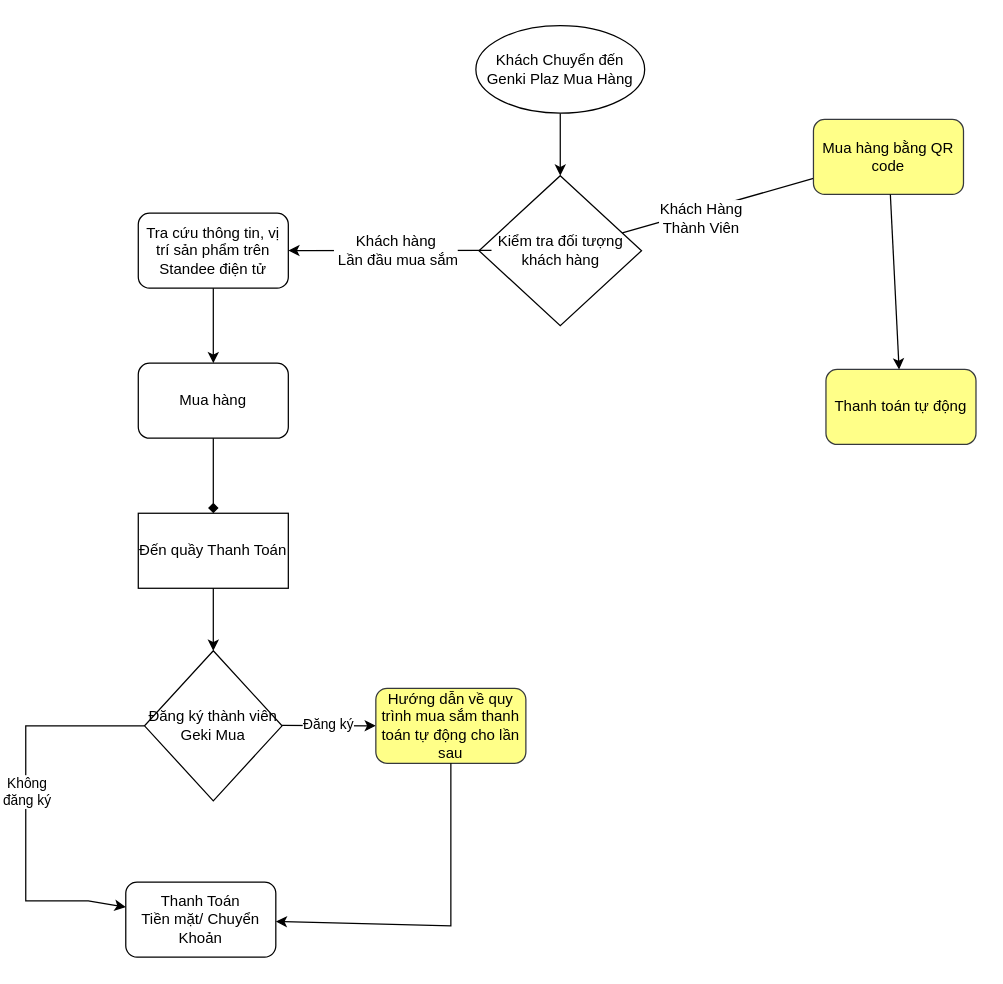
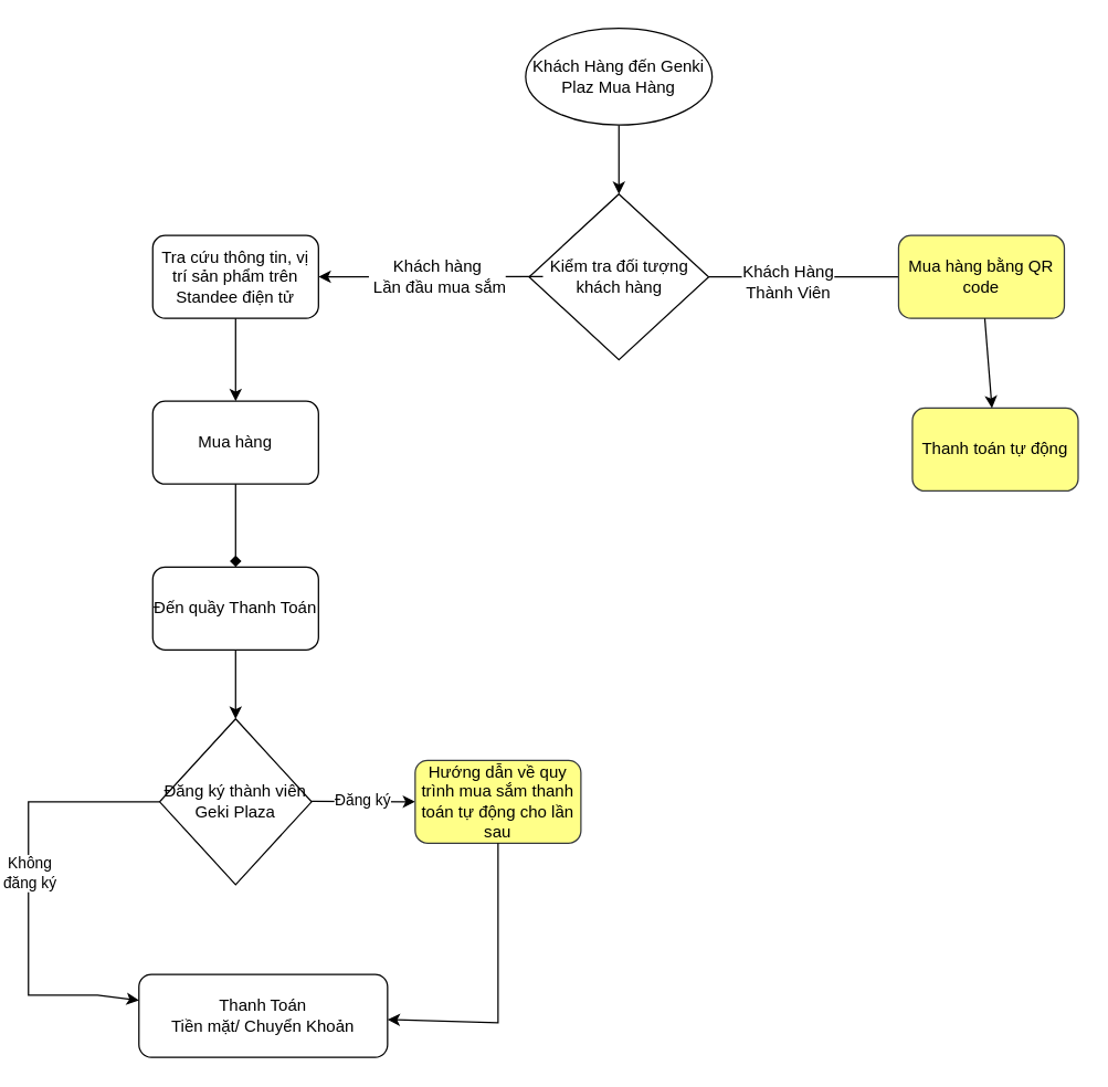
- <mxCell id="3" value="Khách Chuyển đến Genki Plaz Mua Hàng" style="ellipse;whiteSpace=wrap;html=1;fontSize=12;" vertex="1" parent="1"><mxGeometry x="380" y="20" width="135" height="70" as="geometry" /></mxCell>
+ <mxCell id="3" value="Khách Hàng đến Genki Plaz Mua Hàng" style="ellipse;whiteSpace=wrap;html=1;fontSize=12;" vertex="1" parent="1"><mxGeometry x="380" y="20" width="135" height="70" as="geometry" /></mxCell>
- <mxCell id="24" value="Mua hàng bằng QR code" style="rounded=1;whiteSpace=wrap;html=1;fontSize=12;fillColor=#ffff88;strokeColor=#36393d;" vertex="1" parent="1"><mxGeometry x="650" y="95" width="120" height="60" as="geometry" /></mxCell>
+ <mxCell id="24" value="Mua hàng bằng QR code" style="rounded=1;whiteSpace=wrap;html=1;fontSize=12;fillColor=#ffff88;strokeColor=#36393d;" vertex="1" parent="1"><mxGeometry x="650" y="170" width="120" height="60" as="geometry" /></mxCell>
- <mxCell id="11" value="Đến quầy Thanh Toán" style="whiteSpace=wrap;html=1;fontSize=12;rounded=0;" vertex="1" parent="1"><mxGeometry x="110" y="410" width="120" height="60" as="geometry" /></mxCell>
+ <mxCell id="11" value="Đến quầy Thanh Toán" style="rounded=1;whiteSpace=wrap;html=1;fontSize=12;" vertex="1" parent="1"><mxGeometry x="110" y="410" width="120" height="60" as="geometry" /></mxCell>
- <mxCell id="20" value="Đăng ký thành viên Geki Mua" style="rhombus;whiteSpace=wrap;html=1;" vertex="1" parent="1"><mxGeometry x="115" y="520" width="110" height="120" as="geometry" /></mxCell>
+ <mxCell id="20" value="Đăng ký thành viên Geki Plaza" style="rhombus;whiteSpace=wrap;html=1;" vertex="1" parent="1"><mxGeometry x="115" y="520" width="110" height="120" as="geometry" /></mxCell>
- <mxCell id="13" value="Thanh Toán&lt;br style=&quot;font-size: 12px;&quot;&gt;Tiền mặt/ Chuyển Khoản" style="rounded=1;whiteSpace=wrap;html=1;fontSize=12;" vertex="1" parent="1"><mxGeometry x="100" y="705" width="120" height="60" as="geometry" /></mxCell>
+ <mxCell id="13" value="Thanh Toán&lt;br style=&quot;font-size: 12px;&quot;&gt;Tiền mặt/ Chuyển Khoản" style="rounded=1;whiteSpace=wrap;html=1;fontSize=12;" vertex="1" parent="1"><mxGeometry x="100" y="705" width="180" height="60" as="geometry" /></mxCell>
